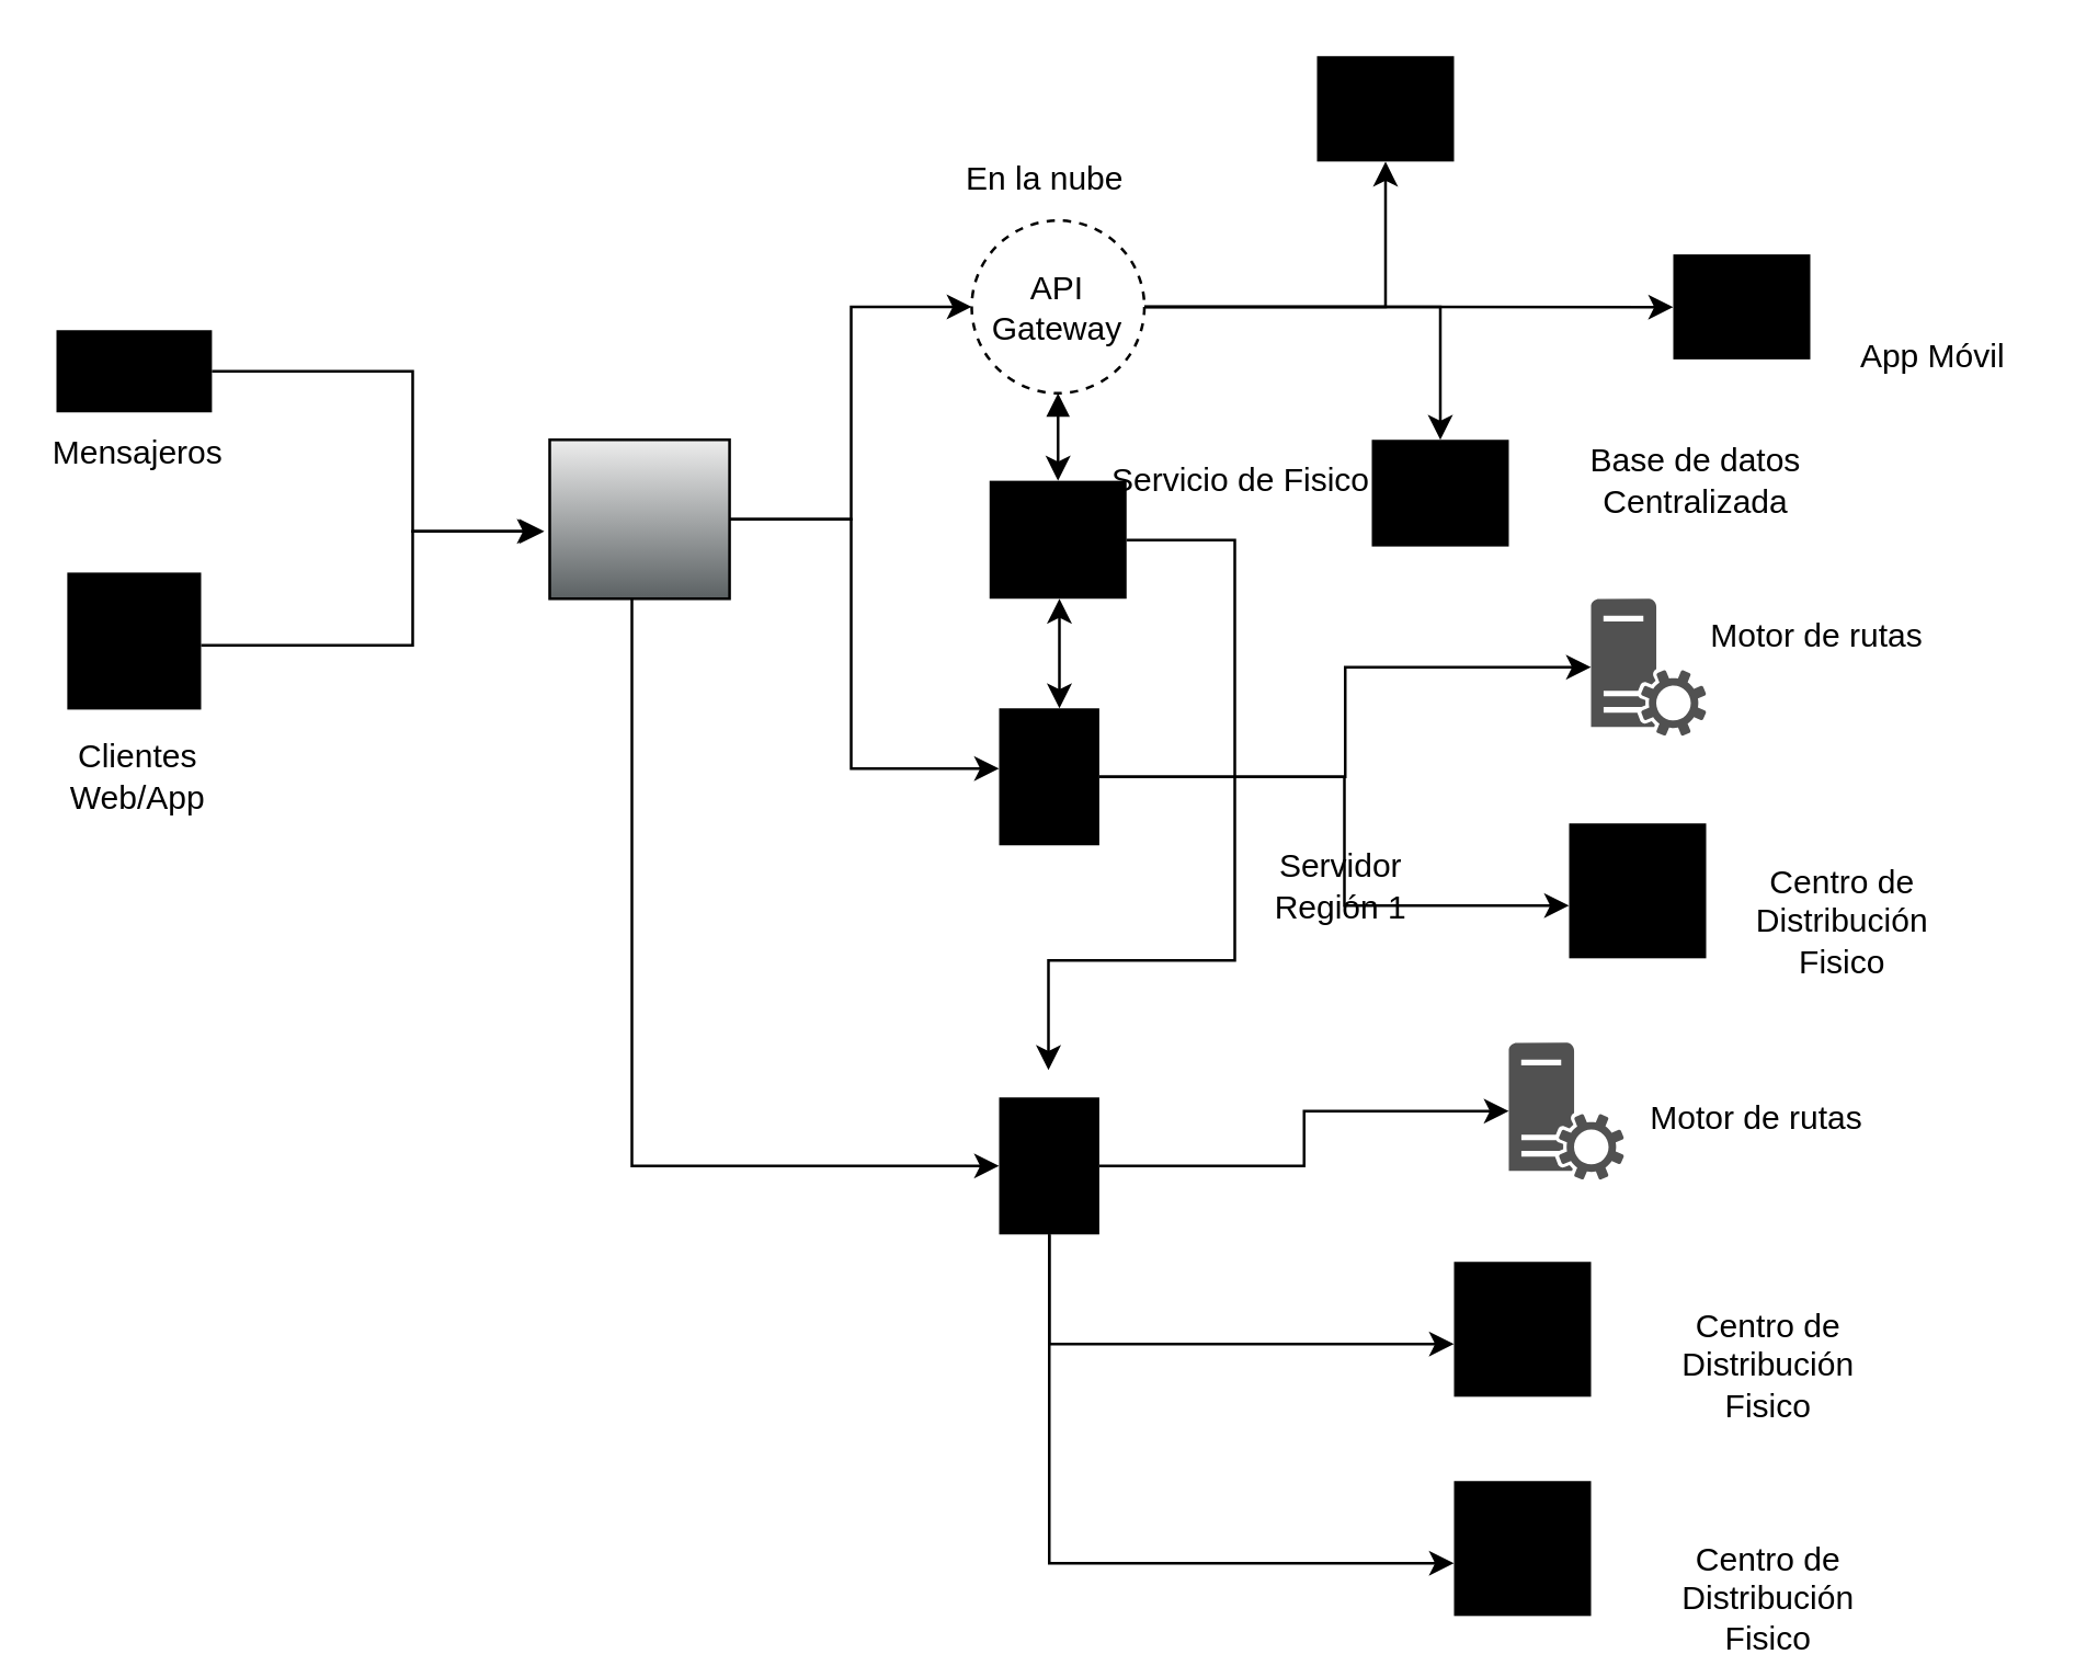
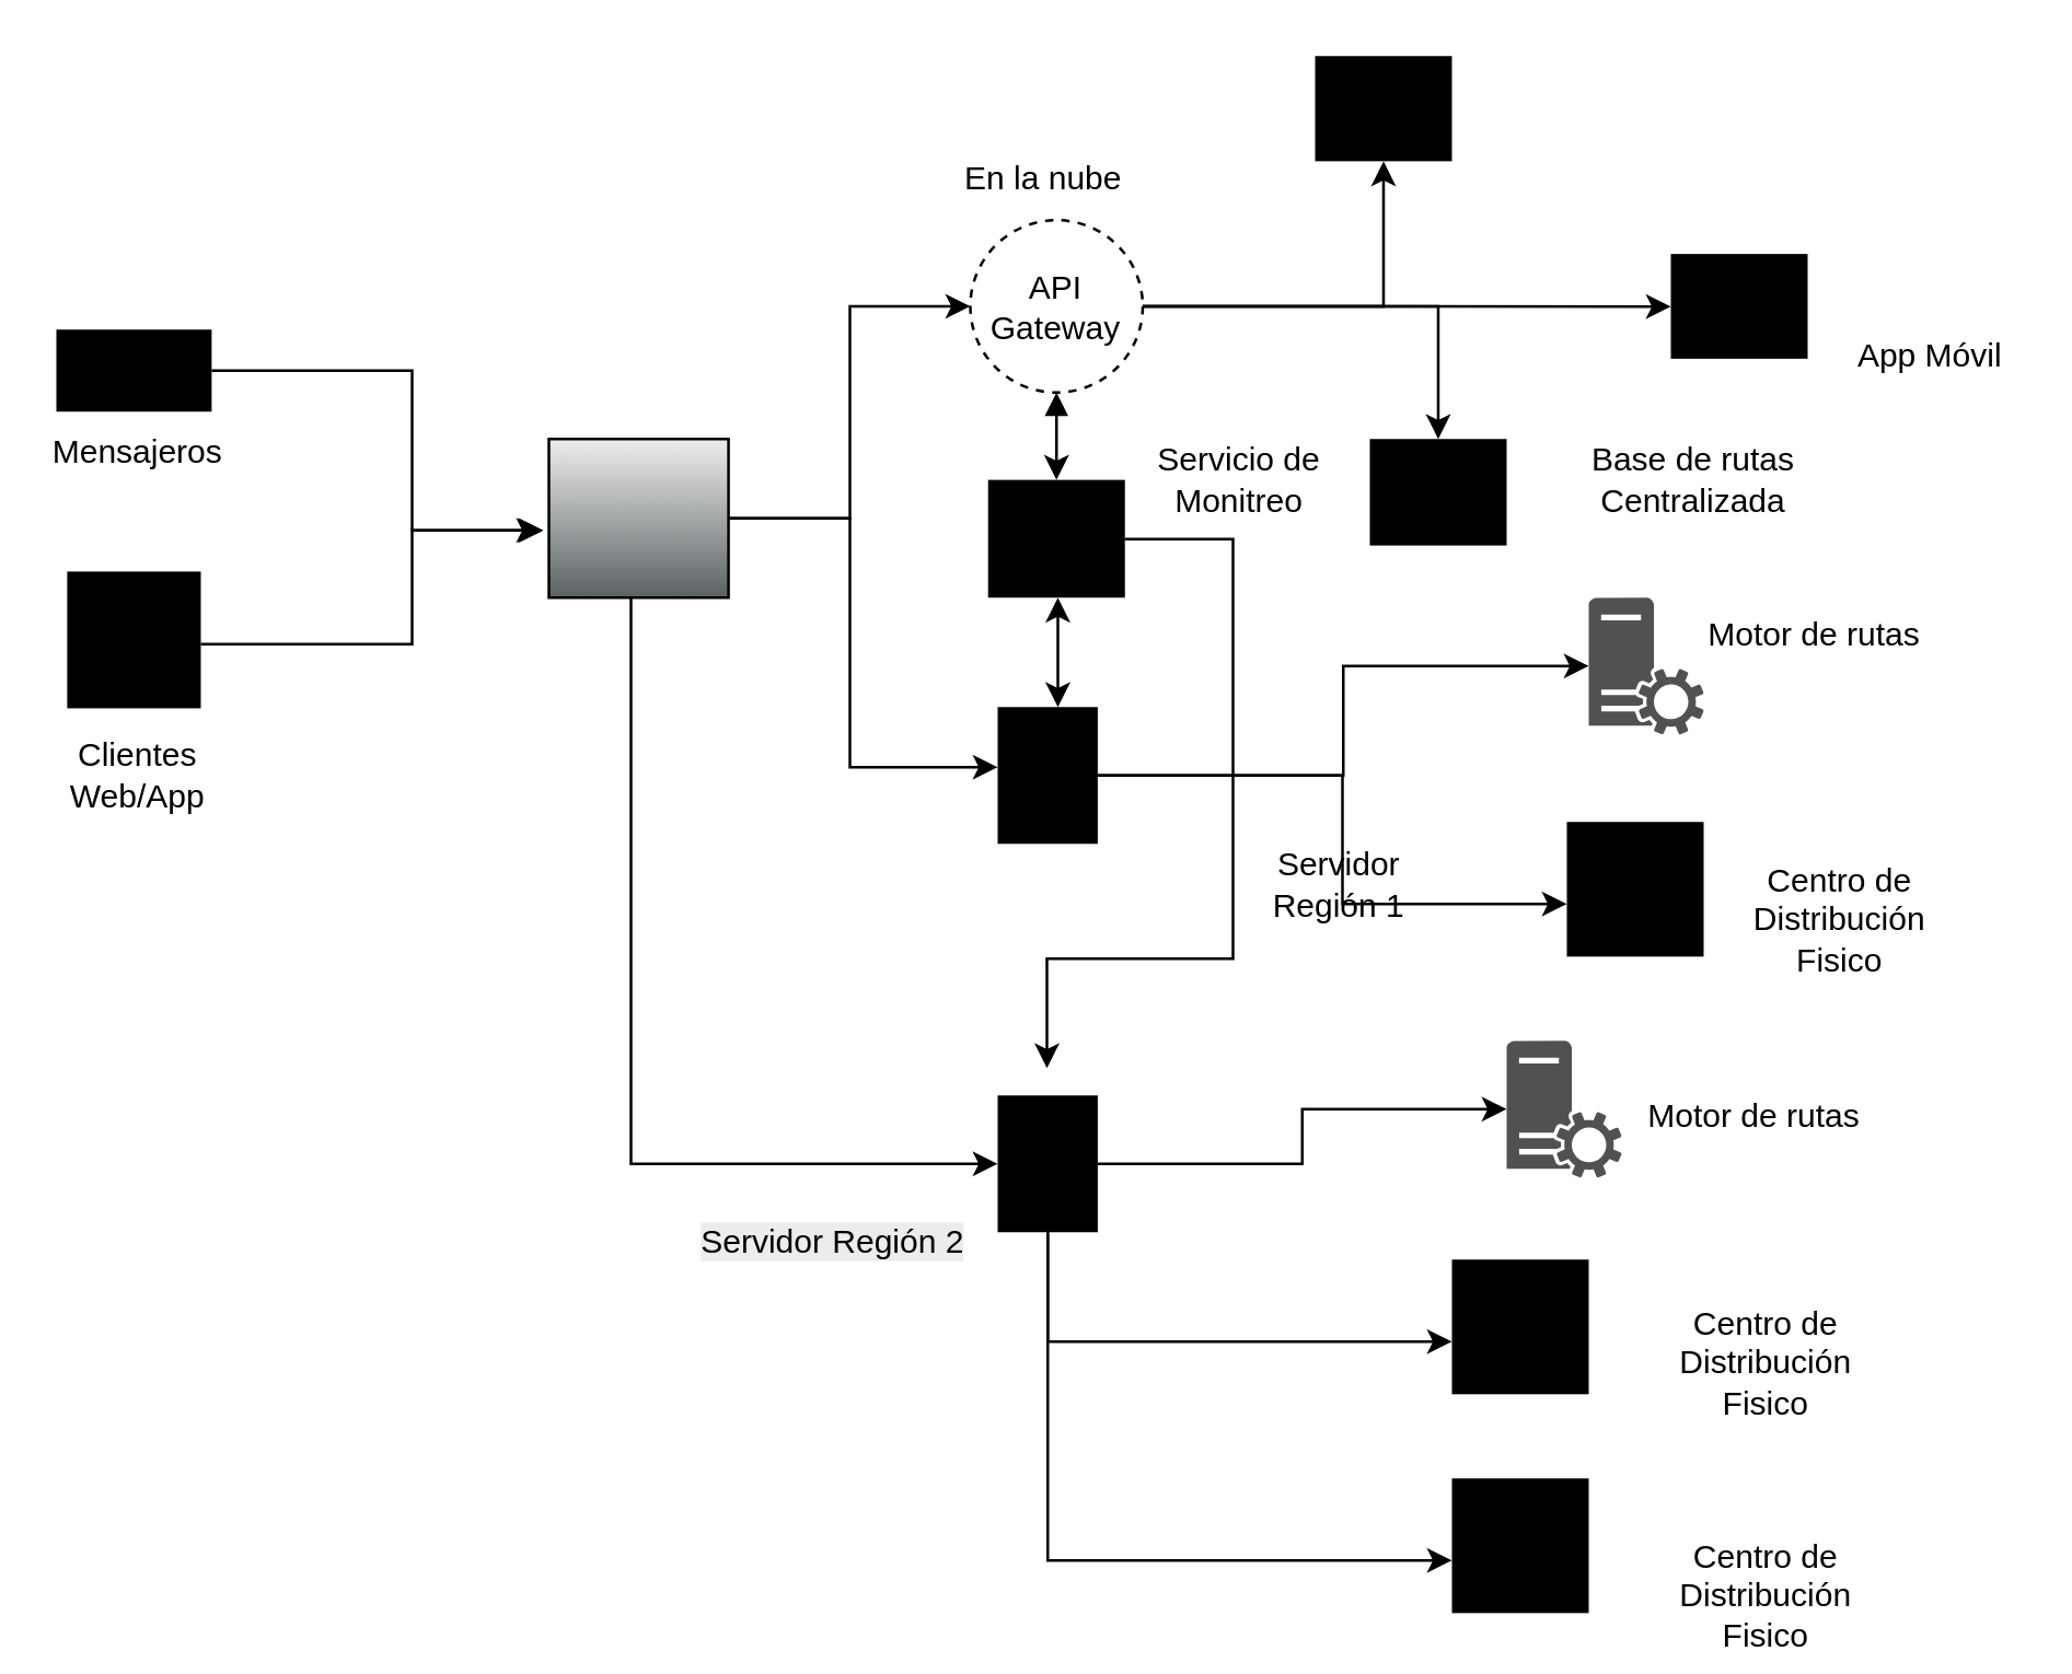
- <mxCell id="43" value="Servicio de Fisico" style="text;html=1;align=center;verticalAlign=middle;whiteSpace=wrap;rounded=0;" vertex="1" parent="1"><mxGeometry x="400.57" y="160" width="103" height="30" as="geometry" /></mxCell>
+ <mxCell id="43" value="Servicio de Monitreo" style="text;html=1;align=center;verticalAlign=middle;whiteSpace=wrap;rounded=0;" vertex="1" parent="1"><mxGeometry x="400.57" y="160" width="103" height="30" as="geometry" /></mxCell>
- <mxCell id="34" value="Base de datos Centralizada" style="text;html=1;align=center;verticalAlign=middle;whiteSpace=wrap;rounded=0;" vertex="1" parent="1"><mxGeometry x="567" y="160" width="103" height="30" as="geometry" /></mxCell>
+ <mxCell id="34" value="Base de rutas Centralizada" style="text;html=1;align=center;verticalAlign=middle;whiteSpace=wrap;rounded=0;" vertex="1" parent="1"><mxGeometry x="567" y="160" width="103" height="30" as="geometry" /></mxCell>
+ <mxCell id="37" value="&lt;span style=&quot;color: rgb(0, 0, 0); font-family: Helvetica; font-size: 12px; font-style: normal; font-variant-ligatures: normal; font-variant-caps: normal; font-weight: 400; letter-spacing: normal; orphans: 2; text-align: center; text-indent: 0px; text-transform: none; widows: 2; word-spacing: 0px; -webkit-text-stroke-width: 0px; white-space: normal; background-color: rgb(236, 236, 236); text-decoration-thickness: initial; text-decoration-style: initial; text-decoration-color: initial; float: none; display: inline !important;&quot;&gt;Servidor Región 2&lt;/span&gt;" style="text;whiteSpace=wrap;html=1;" vertex="1" parent="1"><mxGeometry x="254" y="440" width="100" height="30" as="geometry" /></mxCell>
